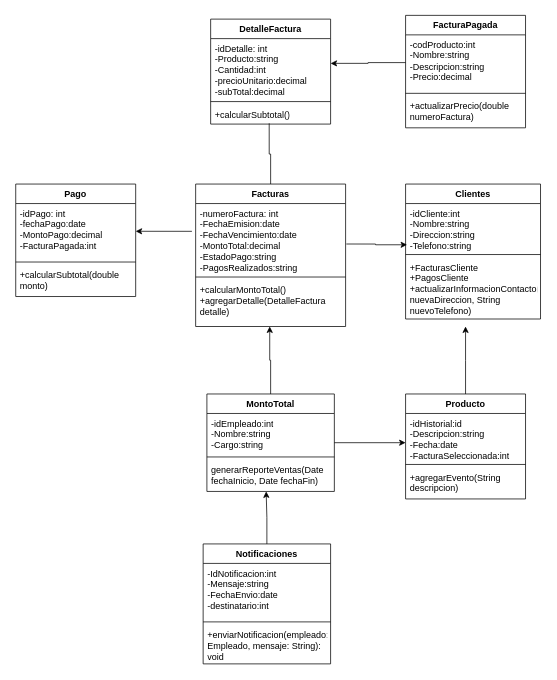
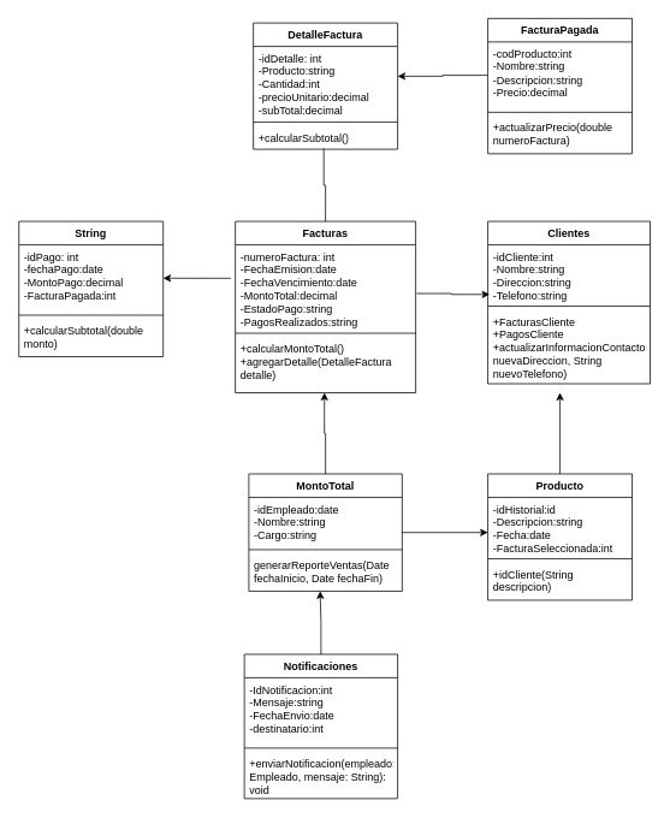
- <mxCell id="23" value="Pago" style="swimlane;fontStyle=1;align=center;verticalAlign=top;childLayout=stackLayout;horizontal=1;startSize=26;horizontalStack=0;resizeParent=1;resizeParentMax=0;resizeLast=0;collapsible=1;marginBottom=0;whiteSpace=wrap;html=1;" vertex="1" parent="1"><mxGeometry x="20" y="245" width="160" height="150" as="geometry" /></mxCell>
+ <mxCell id="23" value="String" style="swimlane;fontStyle=1;align=center;verticalAlign=top;childLayout=stackLayout;horizontal=1;startSize=26;horizontalStack=0;resizeParent=1;resizeParentMax=0;resizeLast=0;collapsible=1;marginBottom=0;whiteSpace=wrap;html=1;" vertex="1" parent="1"><mxGeometry x="20" y="245" width="160" height="150" as="geometry" /></mxCell>
- <mxCell id="35" value="-idEmpleado:int&lt;br&gt;-Nombre:string&lt;br&gt;-Cargo:string" style="text;strokeColor=none;fillColor=none;align=left;verticalAlign=top;spacingLeft=4;spacingRight=4;overflow=hidden;rotatable=0;points=[[0,0.5],[1,0.5]];portConstraint=eastwest;whiteSpace=wrap;html=1;" vertex="1" parent="34"><mxGeometry y="26" width="170" height="54" as="geometry" /></mxCell>
+ <mxCell id="35" value="-idEmpleado:date&lt;br&gt;-Nombre:string&lt;br&gt;-Cargo:string" style="text;strokeColor=none;fillColor=none;align=left;verticalAlign=top;spacingLeft=4;spacingRight=4;overflow=hidden;rotatable=0;points=[[0,0.5],[1,0.5]];portConstraint=eastwest;whiteSpace=wrap;html=1;" vertex="1" parent="34"><mxGeometry y="26" width="170" height="54" as="geometry" /></mxCell>
- <mxCell id="6" value="+agregarEvento(String descripcion)" style="text;strokeColor=none;fillColor=none;align=left;verticalAlign=top;spacingLeft=4;spacingRight=4;overflow=hidden;rotatable=0;points=[[0,0.5],[1,0.5]];portConstraint=eastwest;whiteSpace=wrap;html=1;" vertex="1" parent="3"><mxGeometry y="98" width="160" height="42" as="geometry" /></mxCell>
+ <mxCell id="6" value="+idCliente(String descripcion)" style="text;strokeColor=none;fillColor=none;align=left;verticalAlign=top;spacingLeft=4;spacingRight=4;overflow=hidden;rotatable=0;points=[[0,0.5],[1,0.5]];portConstraint=eastwest;whiteSpace=wrap;html=1;" vertex="1" parent="3"><mxGeometry y="98" width="160" height="42" as="geometry" /></mxCell>
